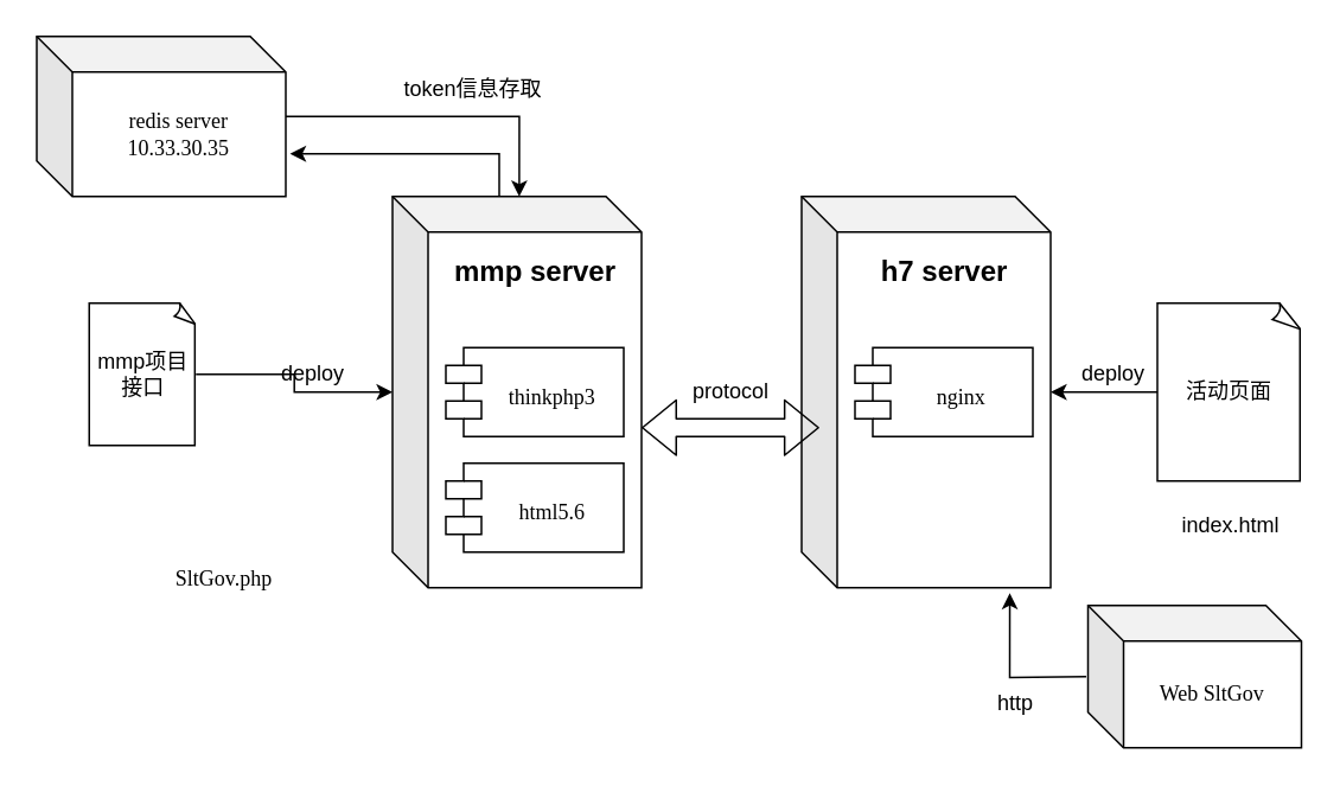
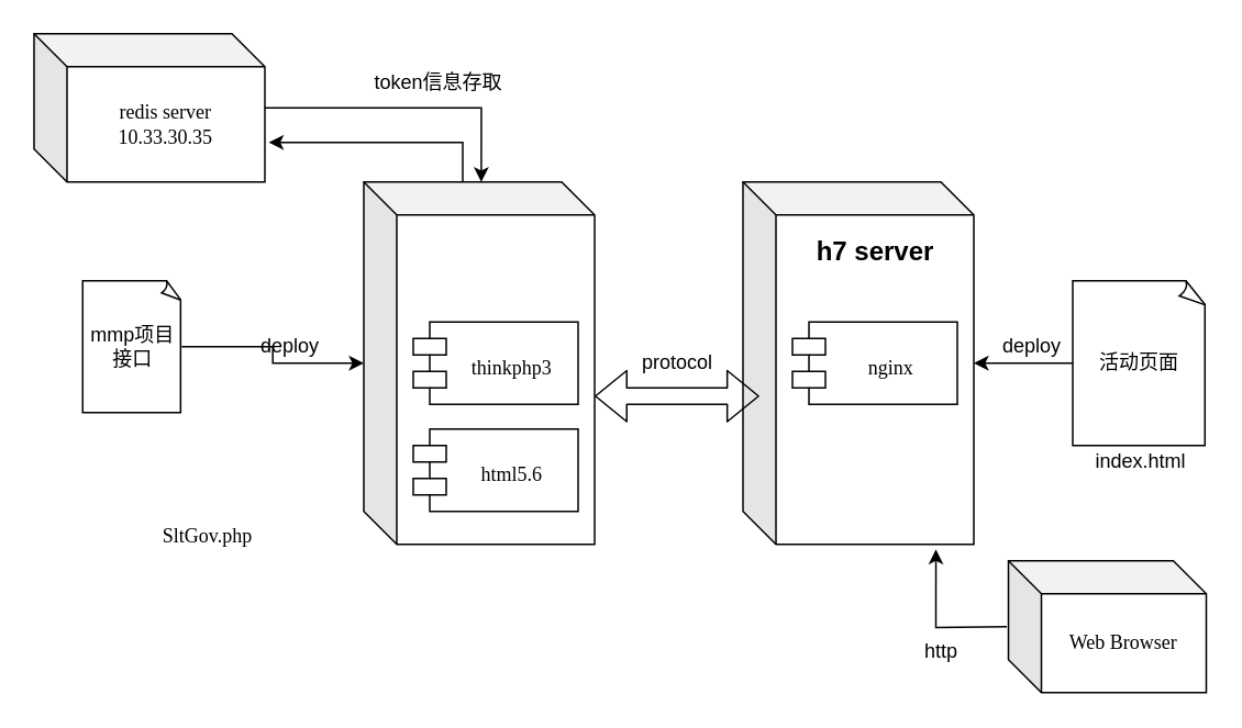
- <mxCell id="11" value="&lt;font style=&quot;font-size: 16px&quot;&gt;mmp server&lt;/font&gt;" style="text;strokeColor=none;fillColor=none;html=1;fontSize=24;fontStyle=1;verticalAlign=middle;align=center;" vertex="1" parent="1"><mxGeometry x="250" y="130" width="100" height="40" as="geometry" /></mxCell>
- <mxCell id="24" value="&lt;span&gt;index.html&lt;/span&gt;" style="text;html=1;align=center;verticalAlign=middle;resizable=0;points=[];autosize=1;" vertex="1" parent="1"><mxGeometry x="655.5" y="285" width="70" height="20" as="geometry" /></mxCell>
+ <mxCell id="24" value="&lt;span&gt;index.html&lt;/span&gt;" style="text;html=1;align=center;verticalAlign=middle;resizable=0;points=[];autosize=1;" vertex="1" parent="1"><mxGeometry x="655.5" y="270" width="70" height="20" as="geometry" /></mxCell>
- <mxCell id="23" value="Web SltGov" style="shape=cube;whiteSpace=wrap;html=1;boundedLbl=1;backgroundOutline=1;darkOpacity=0.05;darkOpacity2=0.1;fontFamily=Lucida Console;" vertex="1" parent="1"><mxGeometry x="611" y="340" width="120" height="80" as="geometry" /></mxCell>
+ <mxCell id="23" value="Web Browser" style="shape=cube;whiteSpace=wrap;html=1;boundedLbl=1;backgroundOutline=1;darkOpacity=0.05;darkOpacity2=0.1;fontFamily=Lucida Console;" vertex="1" parent="1"><mxGeometry x="611" y="340" width="120" height="80" as="geometry" /></mxCell>
